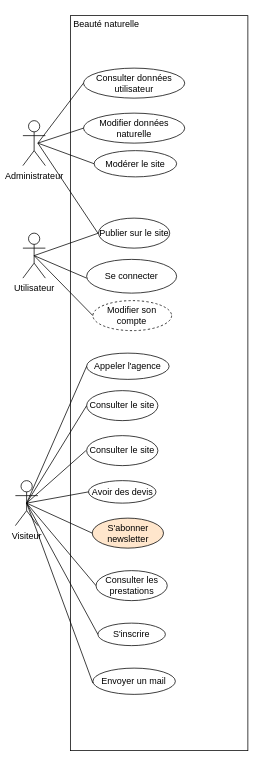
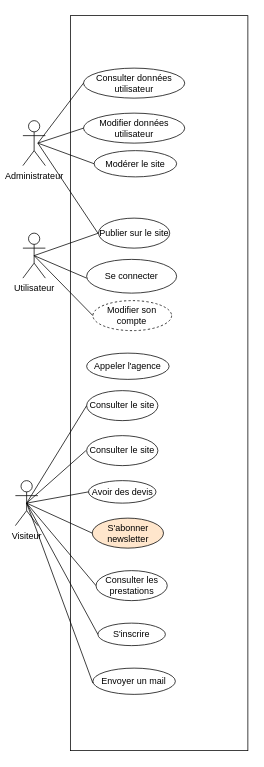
- <mxCell id="3" value="Beauté naturelle" style="text;html=1;strokeColor=none;fillColor=none;align=center;verticalAlign=middle;whiteSpace=wrap;rounded=0;" parent="1" vertex="1"><mxGeometry x="93" y="20.67" width="97" height="20" as="geometry" /></mxCell>
- <mxCell id="11" value="Modifier données naturelle" style="ellipse;whiteSpace=wrap;html=1;" parent="1" vertex="1"><mxGeometry x="110.83" y="150" width="135" height="40" as="geometry" /></mxCell>
+ <mxCell id="11" value="Modifier données utilisateur" style="ellipse;whiteSpace=wrap;html=1;" parent="1" vertex="1"><mxGeometry x="110.83" y="150" width="135" height="40" as="geometry" /></mxCell>
- <mxCell id="23" value="" style="endArrow=none;html=1;entryX=0;entryY=0.5;entryDx=0;entryDy=0;exitX=0.5;exitY=0.5;exitDx=0;exitDy=0;exitPerimeter=0;" edge="1" parent="1" source="17" target="20"><mxGeometry width="50" height="50" relative="1" as="geometry"><mxPoint x="50" y="550" as="sourcePoint" /><mxPoint x="100" y="500" as="targetPoint" /></mxGeometry></mxCell>
